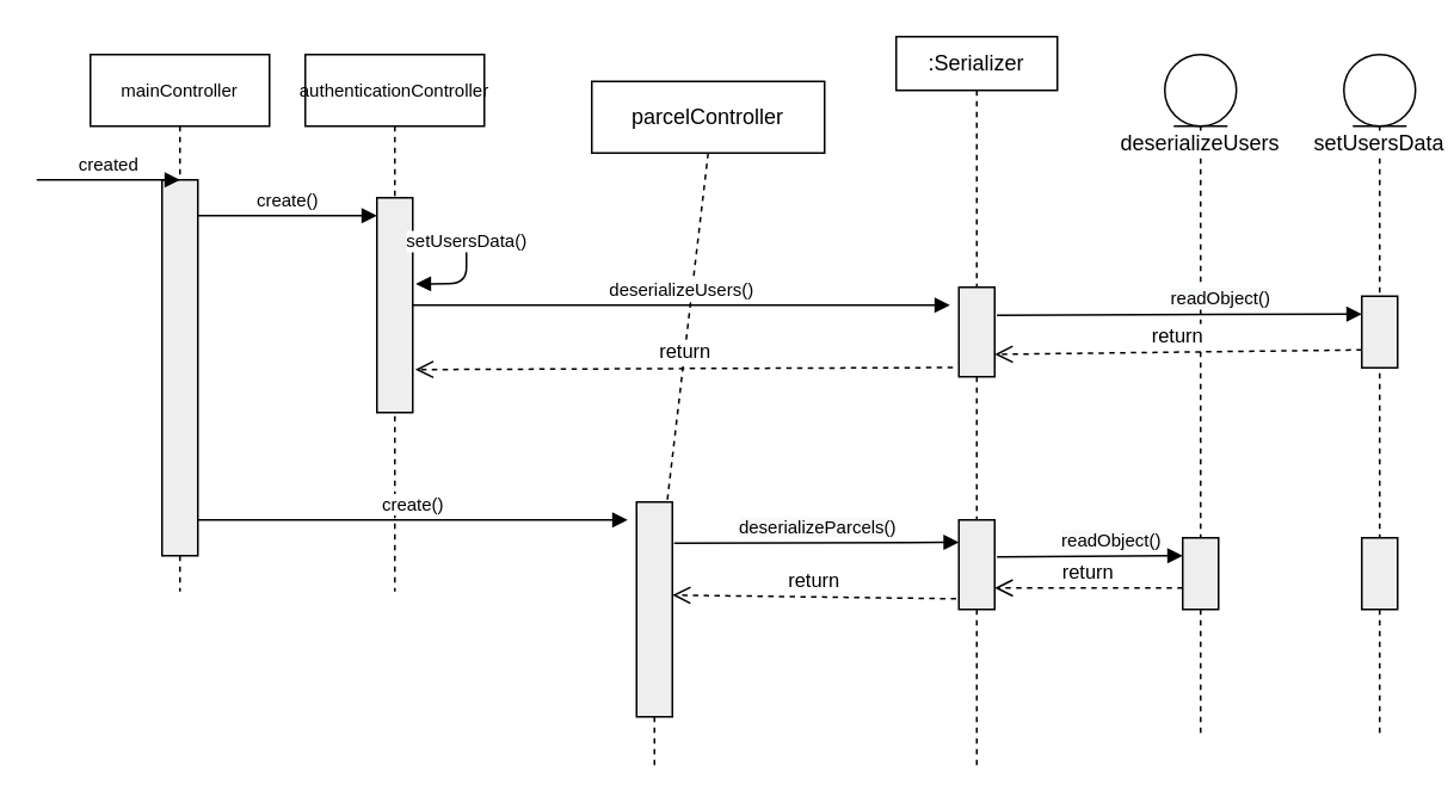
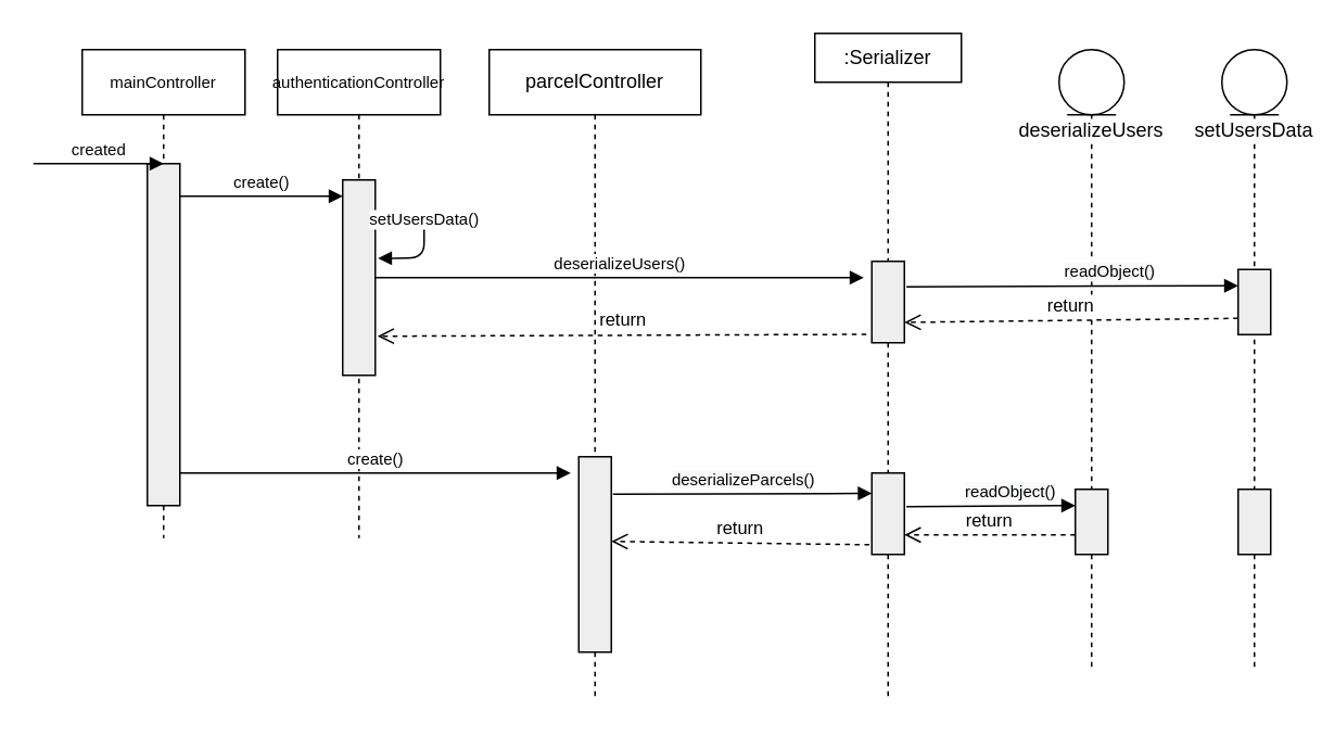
- <mxCell id="2" value="parcelController" style="shape=rect;html=1;whiteSpace=wrap;align=center;" parent="1" vertex="1"><mxGeometry x="330" y="45" width="130" height="40" as="geometry" /></mxCell>
+ <mxCell id="2" value="parcelController" style="shape=rect;html=1;whiteSpace=wrap;align=center;" parent="1" vertex="1"><mxGeometry x="300" y="30" width="130" height="40" as="geometry" /></mxCell>
